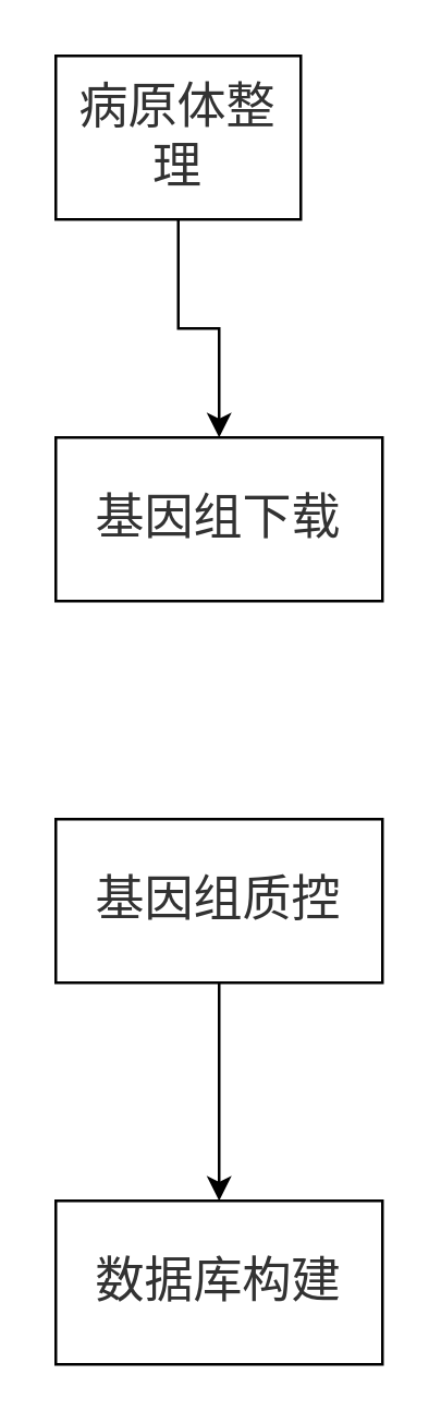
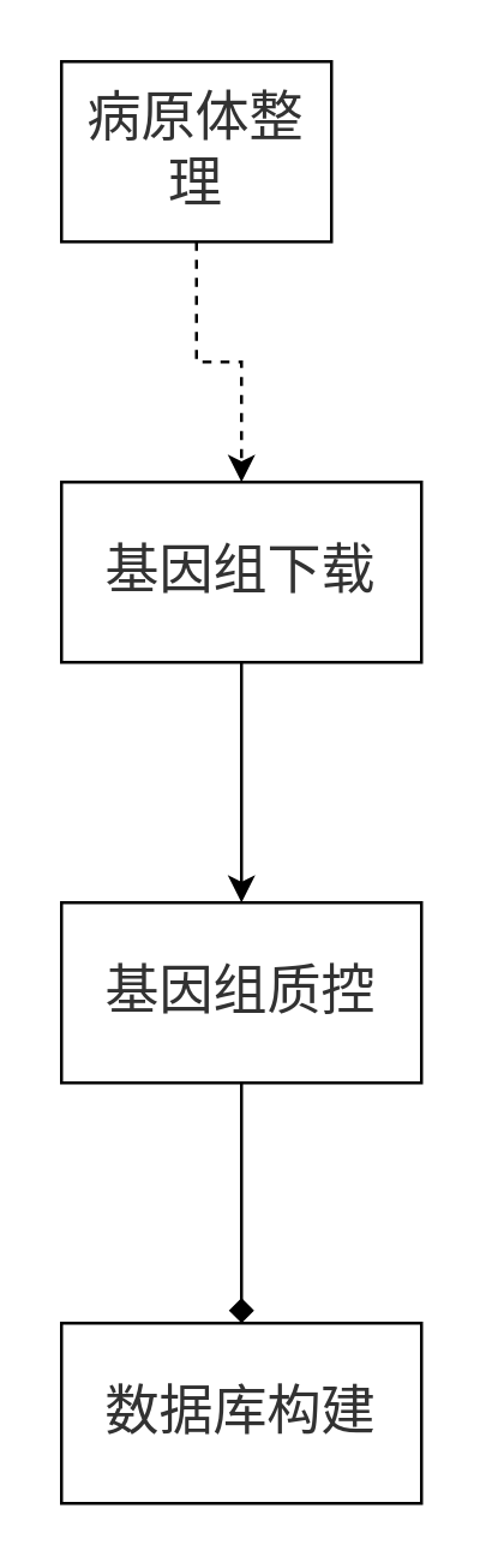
- <mxCell id="2" value="" style="edgeStyle=orthogonalEdgeStyle;rounded=0;orthogonalLoop=1;jettySize=auto;html=1;" edge="1" parent="1" source="3" target="5"><mxGeometry relative="1" as="geometry" /></mxCell>
+ <mxCell id="2" value="" style="edgeStyle=orthogonalEdgeStyle;rounded=0;orthogonalLoop=1;jettySize=auto;html=1;dashed=1;" edge="1" parent="1" source="3" target="5"><mxGeometry relative="1" as="geometry" /></mxCell>
+ <mxCell id="4" value="" style="edgeStyle=orthogonalEdgeStyle;rounded=0;orthogonalLoop=1;jettySize=auto;html=1;" edge="1" parent="1" source="5" target="7"><mxGeometry relative="1" as="geometry" /></mxCell>
- <mxCell id="6" value="" style="edgeStyle=orthogonalEdgeStyle;rounded=0;orthogonalLoop=1;jettySize=auto;html=1;" edge="1" parent="1" source="7" target="8"><mxGeometry relative="1" as="geometry" /></mxCell>
+ <mxCell id="6" value="" style="edgeStyle=orthogonalEdgeStyle;rounded=0;orthogonalLoop=1;jettySize=auto;html=1;endArrow=diamond;" edge="1" parent="1" source="7" target="8"><mxGeometry relative="1" as="geometry" /></mxCell>
